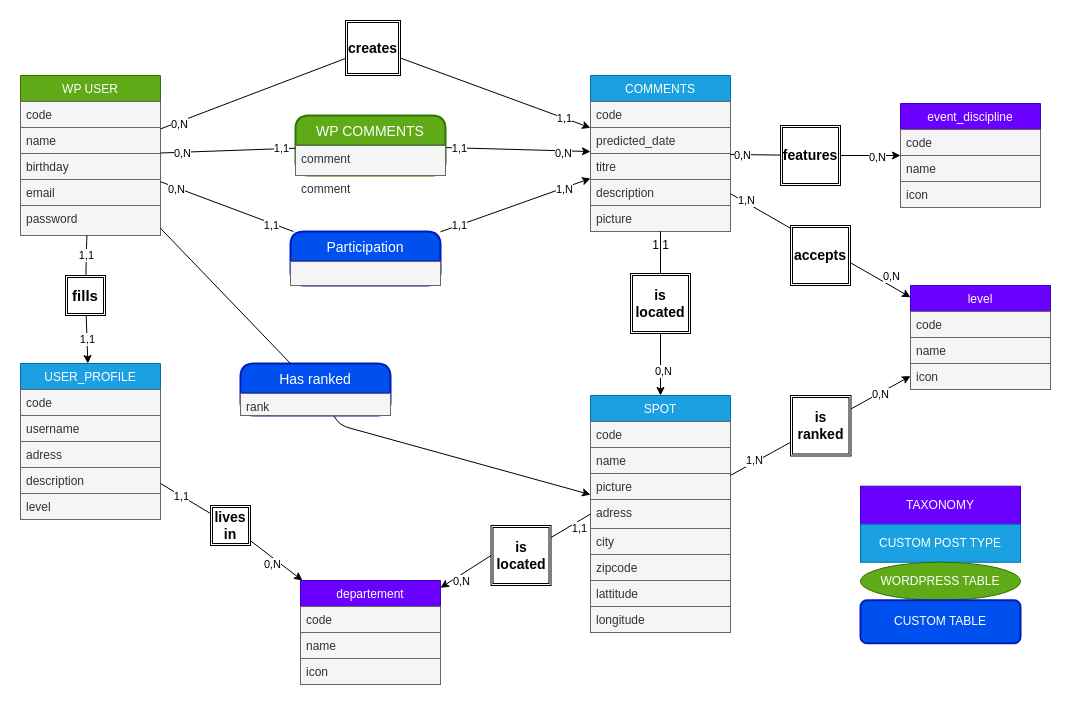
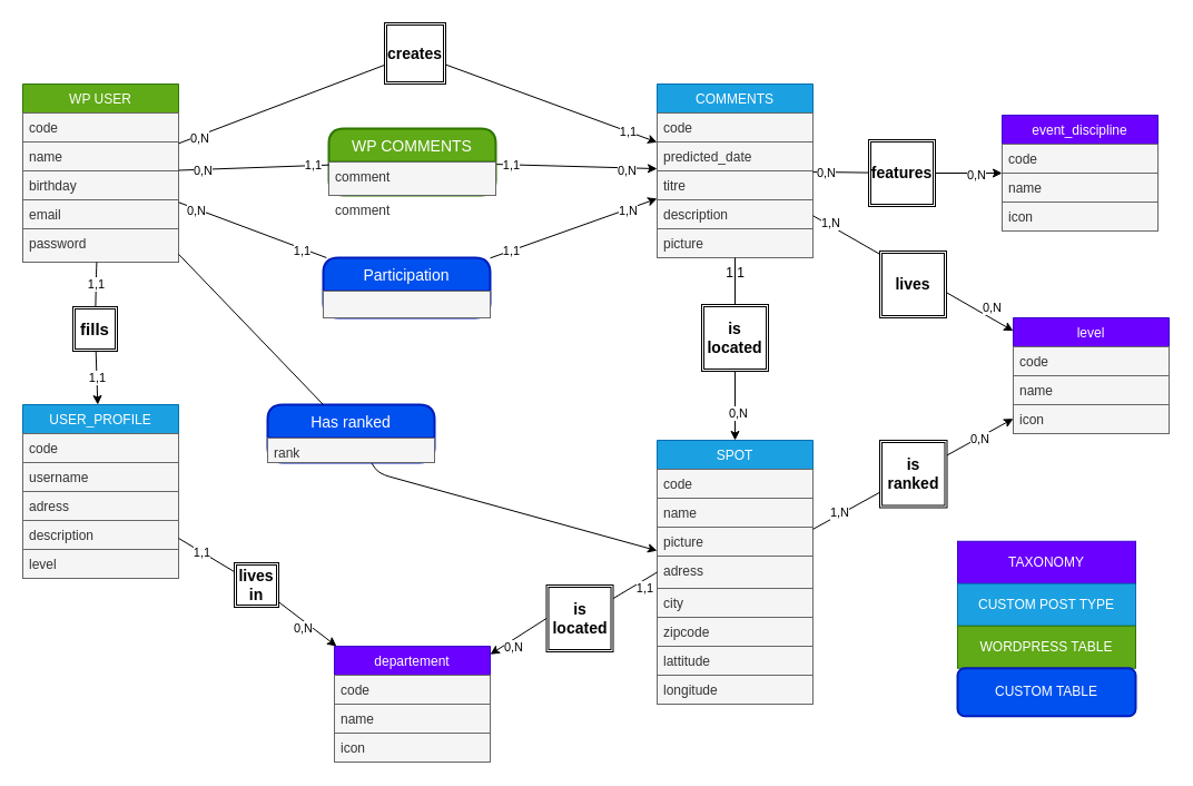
- <mxCell id="89" value="&lt;b&gt;&lt;font style=&quot;font-size: 14px&quot;&gt;accepts&lt;/font&gt;&lt;/b&gt;" style="shape=ext;double=1;whiteSpace=wrap;html=1;aspect=fixed;" parent="1" vertex="1"><mxGeometry x="790" y="225" width="60" height="60" as="geometry" /></mxCell>
+ <mxCell id="89" value="&lt;b&gt;&lt;font style=&quot;font-size: 14px&quot;&gt;lives&lt;/font&gt;&lt;/b&gt;" style="shape=ext;double=1;whiteSpace=wrap;html=1;aspect=fixed;" parent="1" vertex="1"><mxGeometry x="790" y="225" width="60" height="60" as="geometry" /></mxCell>
- <mxCell id="96" value="WORDPRESS TABLE" style="ellipse;whiteSpace=wrap;html=1;fillColor=#60a917;strokeColor=#2D7600;fontColor=#ffffff;" parent="1" vertex="1"><mxGeometry x="860" y="561.75" width="160" height="38" as="geometry" /></mxCell>
+ <mxCell id="96" value="WORDPRESS TABLE" style="rounded=0;whiteSpace=wrap;html=1;fillColor=#60a917;strokeColor=#2D7600;fontColor=#ffffff;" parent="1" vertex="1"><mxGeometry x="860" y="561.75" width="160" height="38" as="geometry" /></mxCell>
